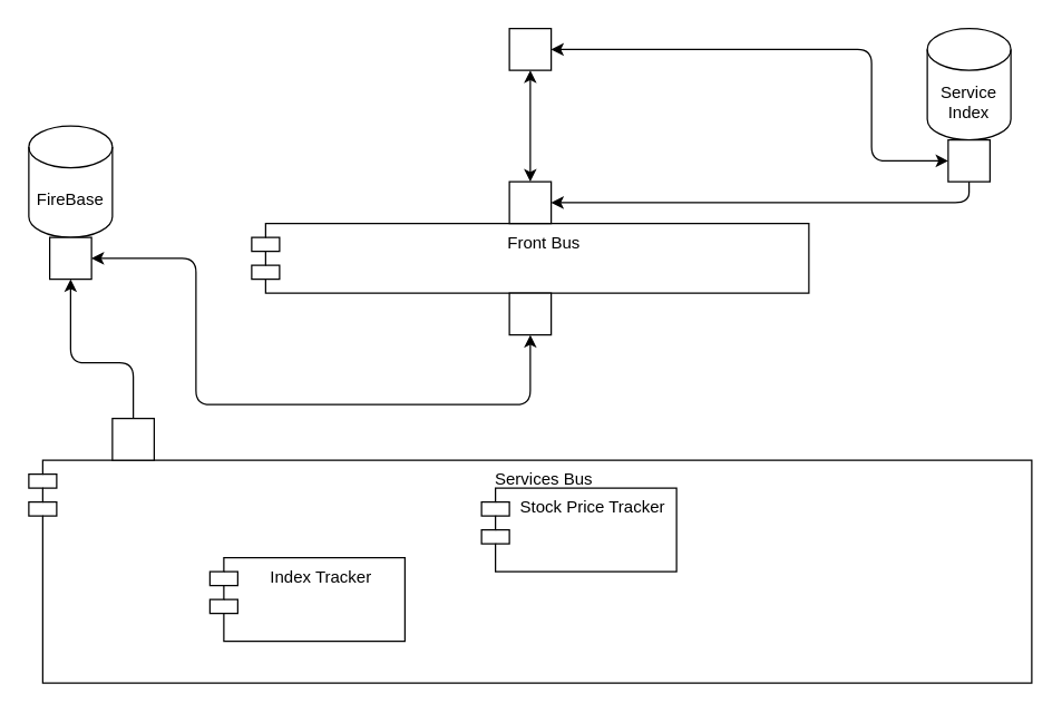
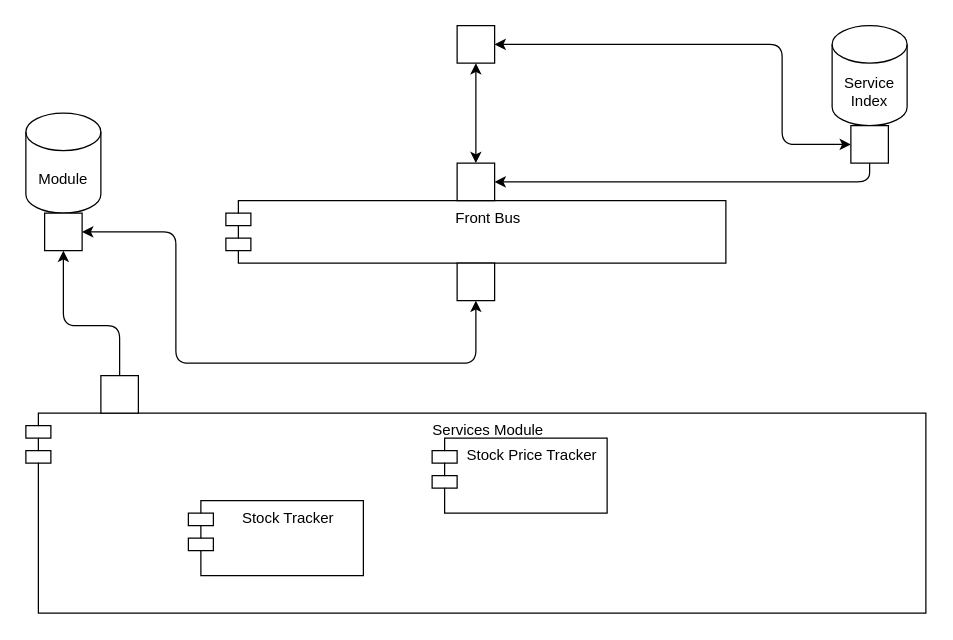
- <mxCell id="6" value="FireBase" style="shape=cylinder3;whiteSpace=wrap;html=1;boundedLbl=1;backgroundOutline=1;size=15;" parent="1" vertex="1"><mxGeometry x="20" y="90" width="60" height="80" as="geometry" /></mxCell>
+ <mxCell id="6" value="Module" style="shape=cylinder3;whiteSpace=wrap;html=1;boundedLbl=1;backgroundOutline=1;size=15;" parent="1" vertex="1"><mxGeometry x="20" y="90" width="60" height="80" as="geometry" /></mxCell>
- <mxCell id="2" value="Services Bus" style="shape=module;align=left;spacingLeft=20;align=center;verticalAlign=top;" parent="1" vertex="1"><mxGeometry x="20" y="330" width="720" height="160" as="geometry" /></mxCell>
+ <mxCell id="2" value="Services Module" style="shape=module;align=left;spacingLeft=20;align=center;verticalAlign=top;" parent="1" vertex="1"><mxGeometry x="20" y="330" width="720" height="160" as="geometry" /></mxCell>
- <mxCell id="3" value="Index Tracker" style="shape=module;align=left;spacingLeft=20;align=center;verticalAlign=top;" parent="1" vertex="1"><mxGeometry x="150" y="400" width="140" height="60" as="geometry" /></mxCell>
+ <mxCell id="3" value="Stock Tracker" style="shape=module;align=left;spacingLeft=20;align=center;verticalAlign=top;" parent="1" vertex="1"><mxGeometry x="150" y="400" width="140" height="60" as="geometry" /></mxCell>
